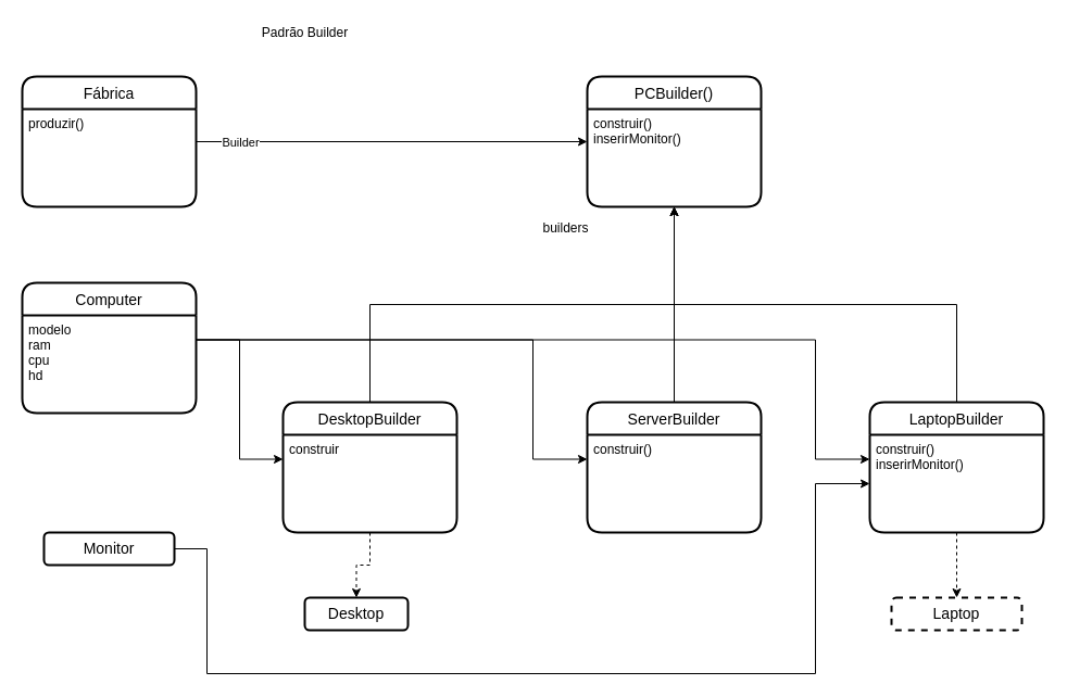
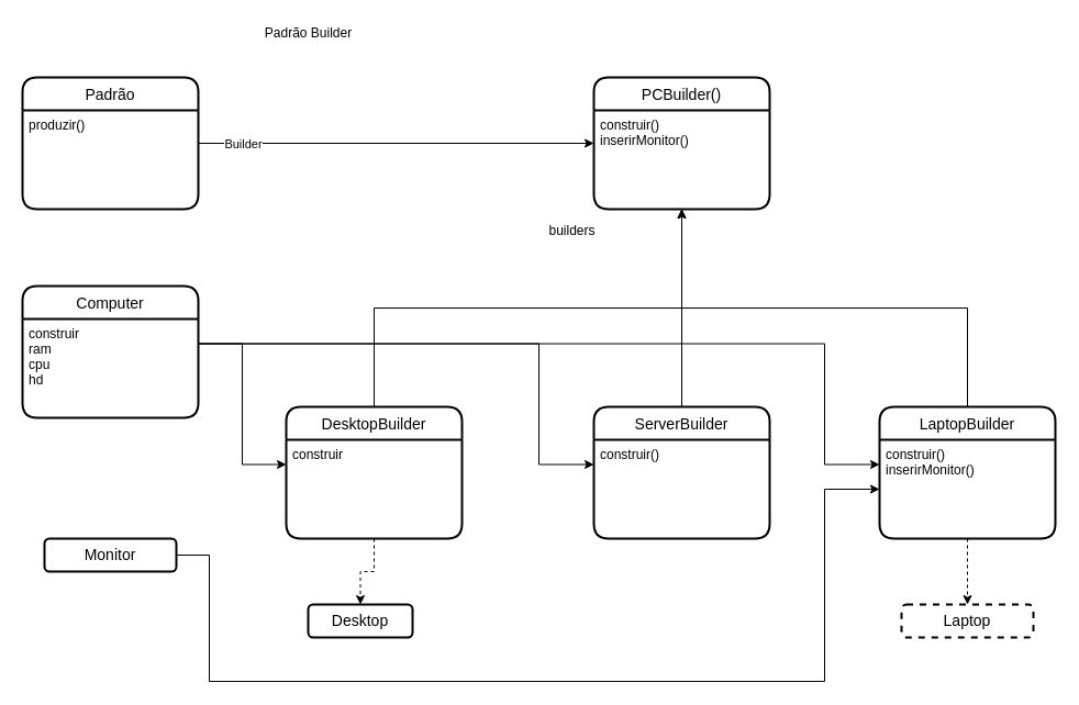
- <mxCell id="4" value="Fábrica" style="swimlane;childLayout=stackLayout;horizontal=1;startSize=30;horizontalStack=0;rounded=1;fontSize=14;fontStyle=0;strokeWidth=2;resizeParent=0;resizeLast=1;shadow=0;dashed=0;align=center;" vertex="1" parent="1"><mxGeometry x="20" y="70" width="160" height="120" as="geometry" /></mxCell>
+ <mxCell id="4" value="Padrão" style="swimlane;childLayout=stackLayout;horizontal=1;startSize=30;horizontalStack=0;rounded=1;fontSize=14;fontStyle=0;strokeWidth=2;resizeParent=0;resizeLast=1;shadow=0;dashed=0;align=center;" vertex="1" parent="1"><mxGeometry x="20" y="70" width="160" height="120" as="geometry" /></mxCell>
- <mxCell id="14" value="modelo&#10;ram&#10;cpu&#10;hd" style="align=left;strokeColor=none;fillColor=none;spacingLeft=4;fontSize=12;verticalAlign=top;resizable=0;rotatable=0;part=1;" vertex="1" parent="13"><mxGeometry y="30" width="160" height="90" as="geometry" /></mxCell>
+ <mxCell id="14" value="construir&#10;ram&#10;cpu&#10;hd" style="align=left;strokeColor=none;fillColor=none;spacingLeft=4;fontSize=12;verticalAlign=top;resizable=0;rotatable=0;part=1;" vertex="1" parent="13"><mxGeometry y="30" width="160" height="90" as="geometry" /></mxCell>
